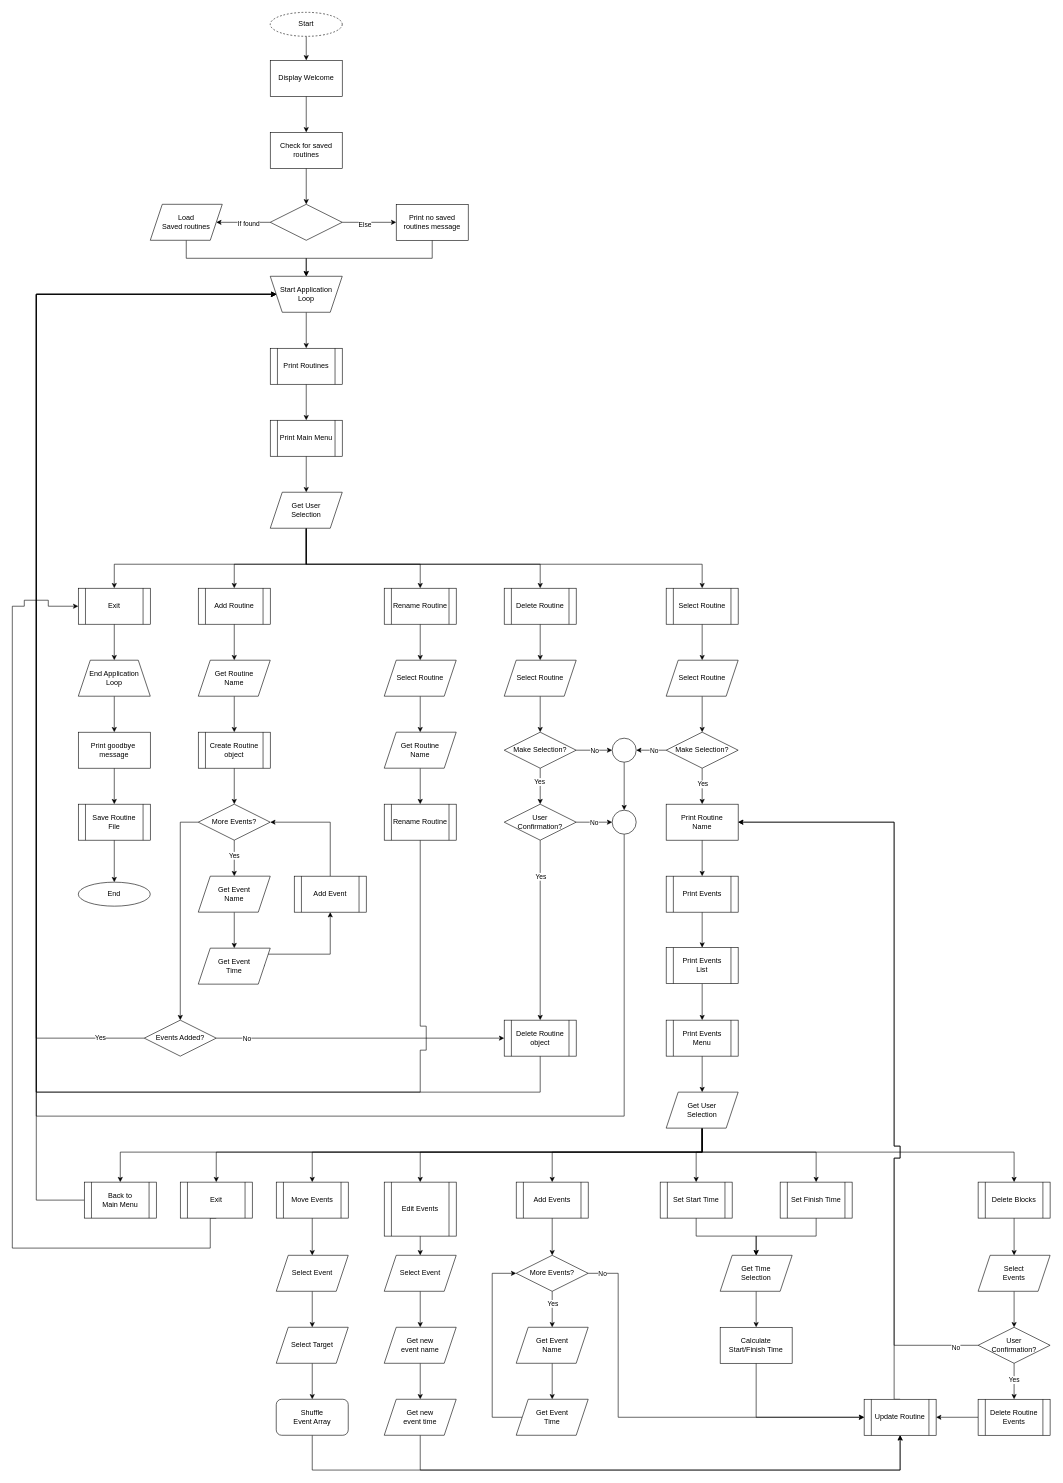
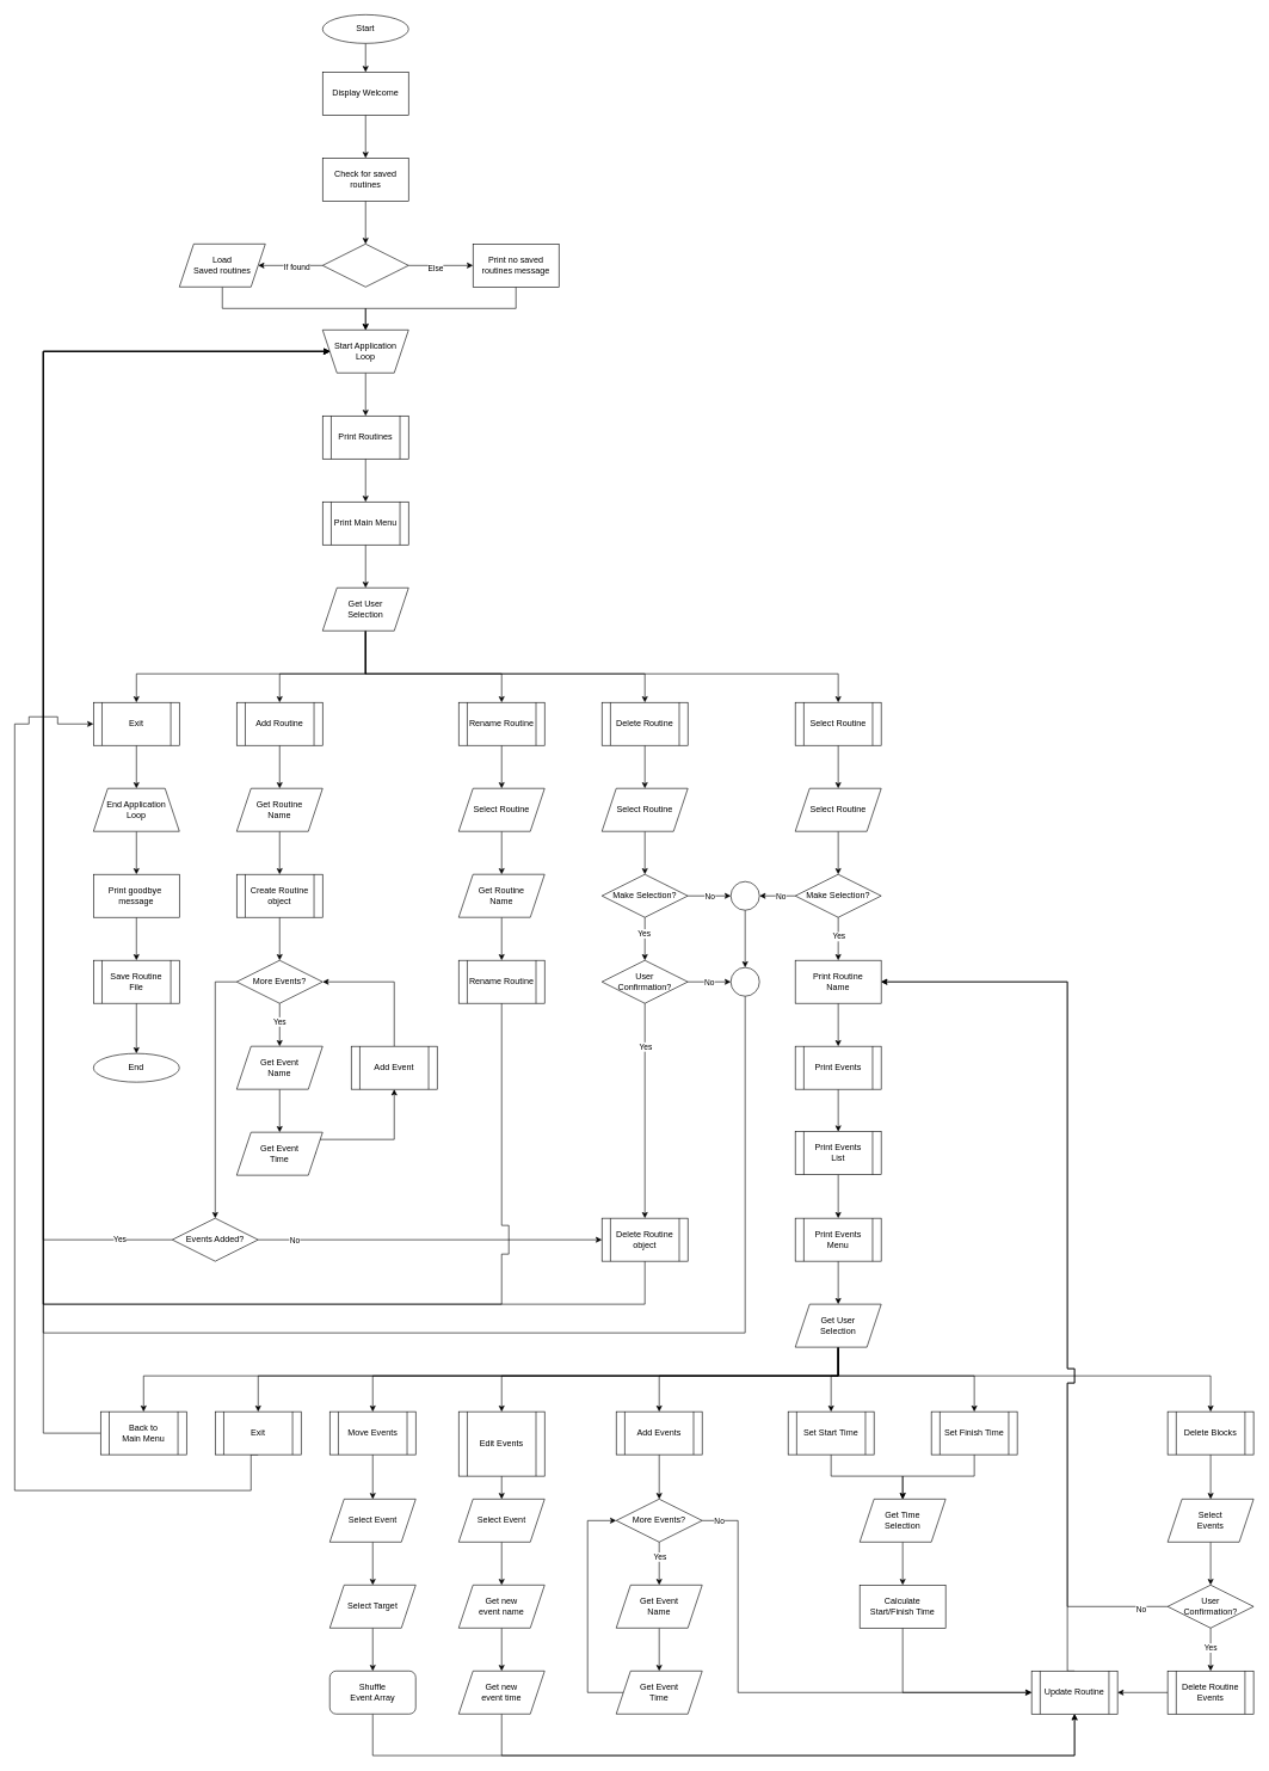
- <mxCell id="3" value="Start" style="ellipse;whiteSpace=wrap;html=1;dashed=1;" parent="1" vertex="1"><mxGeometry x="450" y="20" width="120" height="40" as="geometry" /></mxCell>
+ <mxCell id="3" value="Start" style="ellipse;whiteSpace=wrap;html=1;" parent="1" vertex="1"><mxGeometry x="450" y="20" width="120" height="40" as="geometry" /></mxCell>
